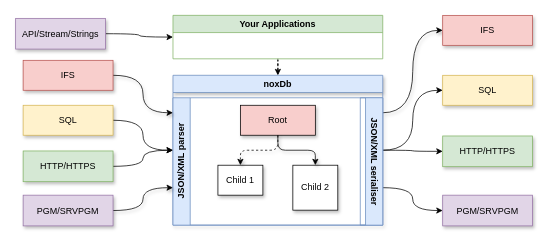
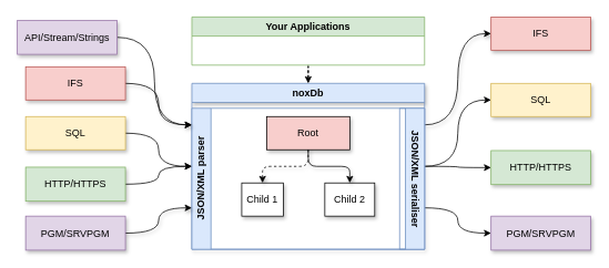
- <mxCell id="26" style="edgeStyle=orthogonalEdgeStyle;rounded=0;orthogonalLoop=1;jettySize=auto;html=1;curved=1;" edge="1" parent="1" source="27" target="29"><mxGeometry relative="1" as="geometry" /></mxCell>
+ <mxCell id="26" style="edgeStyle=orthogonalEdgeStyle;rounded=0;orthogonalLoop=1;jettySize=auto;html=1;entryX=0;entryY=0.25;entryDx=0;entryDy=0;curved=1;" edge="1" parent="1" source="27" target="6"><mxGeometry relative="1" as="geometry" /></mxCell>
- <mxCell id="8" value="Child 1" style="whiteSpace=wrap;html=1;shadow=1;" vertex="1" parent="6"><mxGeometry x="60" y="120" width="60" height="40" as="geometry" /></mxCell>
+ <mxCell id="8" value="Child 1" style="whiteSpace=wrap;html=1;shadow=1;" vertex="1" parent="6"><mxGeometry x="60" y="120" width="50" height="40" as="geometry" /></mxCell>
- <mxCell id="10" value="Child 2" style="whiteSpace=wrap;html=1;shadow=1;" vertex="1" parent="6"><mxGeometry x="160" y="120" width="60" height="60" as="geometry" /></mxCell>
+ <mxCell id="10" value="Child 2" style="whiteSpace=wrap;html=1;shadow=1;" vertex="1" parent="6"><mxGeometry x="160" y="120" width="60" height="40" as="geometry" /></mxCell>
